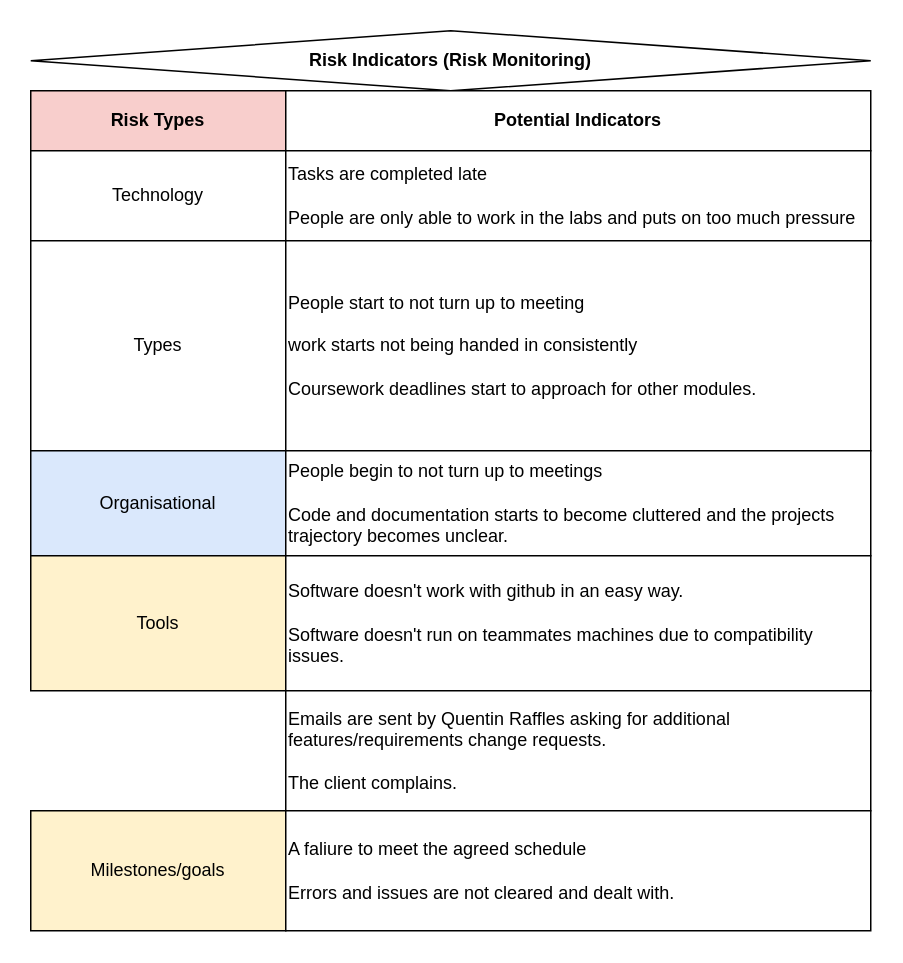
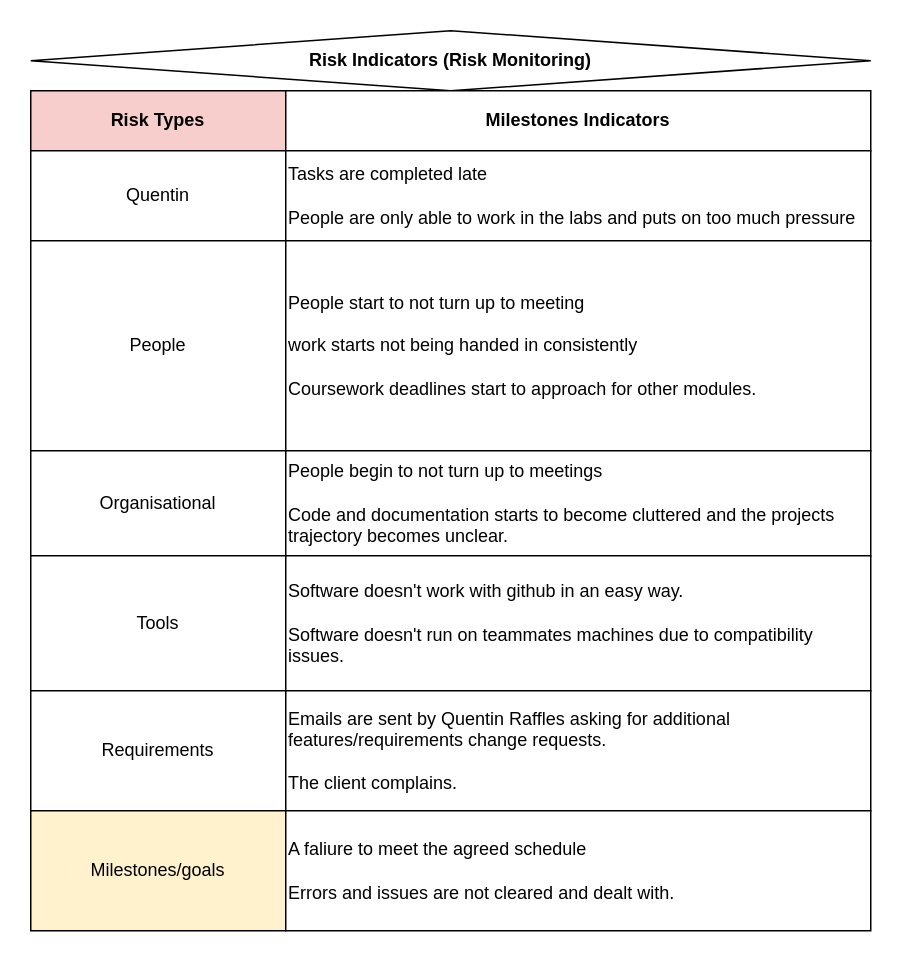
- <mxCell id="4" value="&lt;b&gt;Potential Indicators&lt;/b&gt;" style="rounded=0;whiteSpace=wrap;html=1;align=center;" parent="1" vertex="1"><mxGeometry x="190" y="60" width="390" height="40" as="geometry" /></mxCell>
+ <mxCell id="4" value="&lt;b&gt;Milestones Indicators&lt;/b&gt;" style="rounded=0;whiteSpace=wrap;html=1;align=center;" parent="1" vertex="1"><mxGeometry x="190" y="60" width="390" height="40" as="geometry" /></mxCell>
- <mxCell id="5" value="Technology" style="rounded=0;whiteSpace=wrap;html=1;" parent="1" vertex="1"><mxGeometry x="20" y="100" width="170" height="60" as="geometry" /></mxCell>
+ <mxCell id="5" value="Quentin" style="rounded=0;whiteSpace=wrap;html=1;" parent="1" vertex="1"><mxGeometry x="20" y="100" width="170" height="60" as="geometry" /></mxCell>
- <mxCell id="6" value="Types" style="rounded=0;whiteSpace=wrap;html=1;" parent="1" vertex="1"><mxGeometry x="20" y="160" width="170" height="140" as="geometry" /></mxCell>
+ <mxCell id="6" value="People" style="rounded=0;whiteSpace=wrap;html=1;" parent="1" vertex="1"><mxGeometry x="20" y="160" width="170" height="140" as="geometry" /></mxCell>
- <mxCell id="7" value="Organisational" style="rounded=0;whiteSpace=wrap;html=1;fillColor=#dae8fc;" parent="1" vertex="1"><mxGeometry x="20" y="300" width="170" height="70" as="geometry" /></mxCell>
+ <mxCell id="7" value="Organisational" style="rounded=0;whiteSpace=wrap;html=1;" parent="1" vertex="1"><mxGeometry x="20" y="300" width="170" height="70" as="geometry" /></mxCell>
- <mxCell id="8" value="Tools" style="rounded=0;whiteSpace=wrap;html=1;fillColor=#fff2cc;" parent="1" vertex="1"><mxGeometry x="20" y="370" width="170" height="90" as="geometry" /></mxCell>
+ <mxCell id="8" value="Tools" style="rounded=0;whiteSpace=wrap;html=1;" parent="1" vertex="1"><mxGeometry x="20" y="370" width="170" height="90" as="geometry" /></mxCell>
+ <mxCell id="9" value="Requirements" style="rounded=0;whiteSpace=wrap;html=1;" parent="1" vertex="1"><mxGeometry x="20" y="460" width="170" height="80" as="geometry" /></mxCell>
